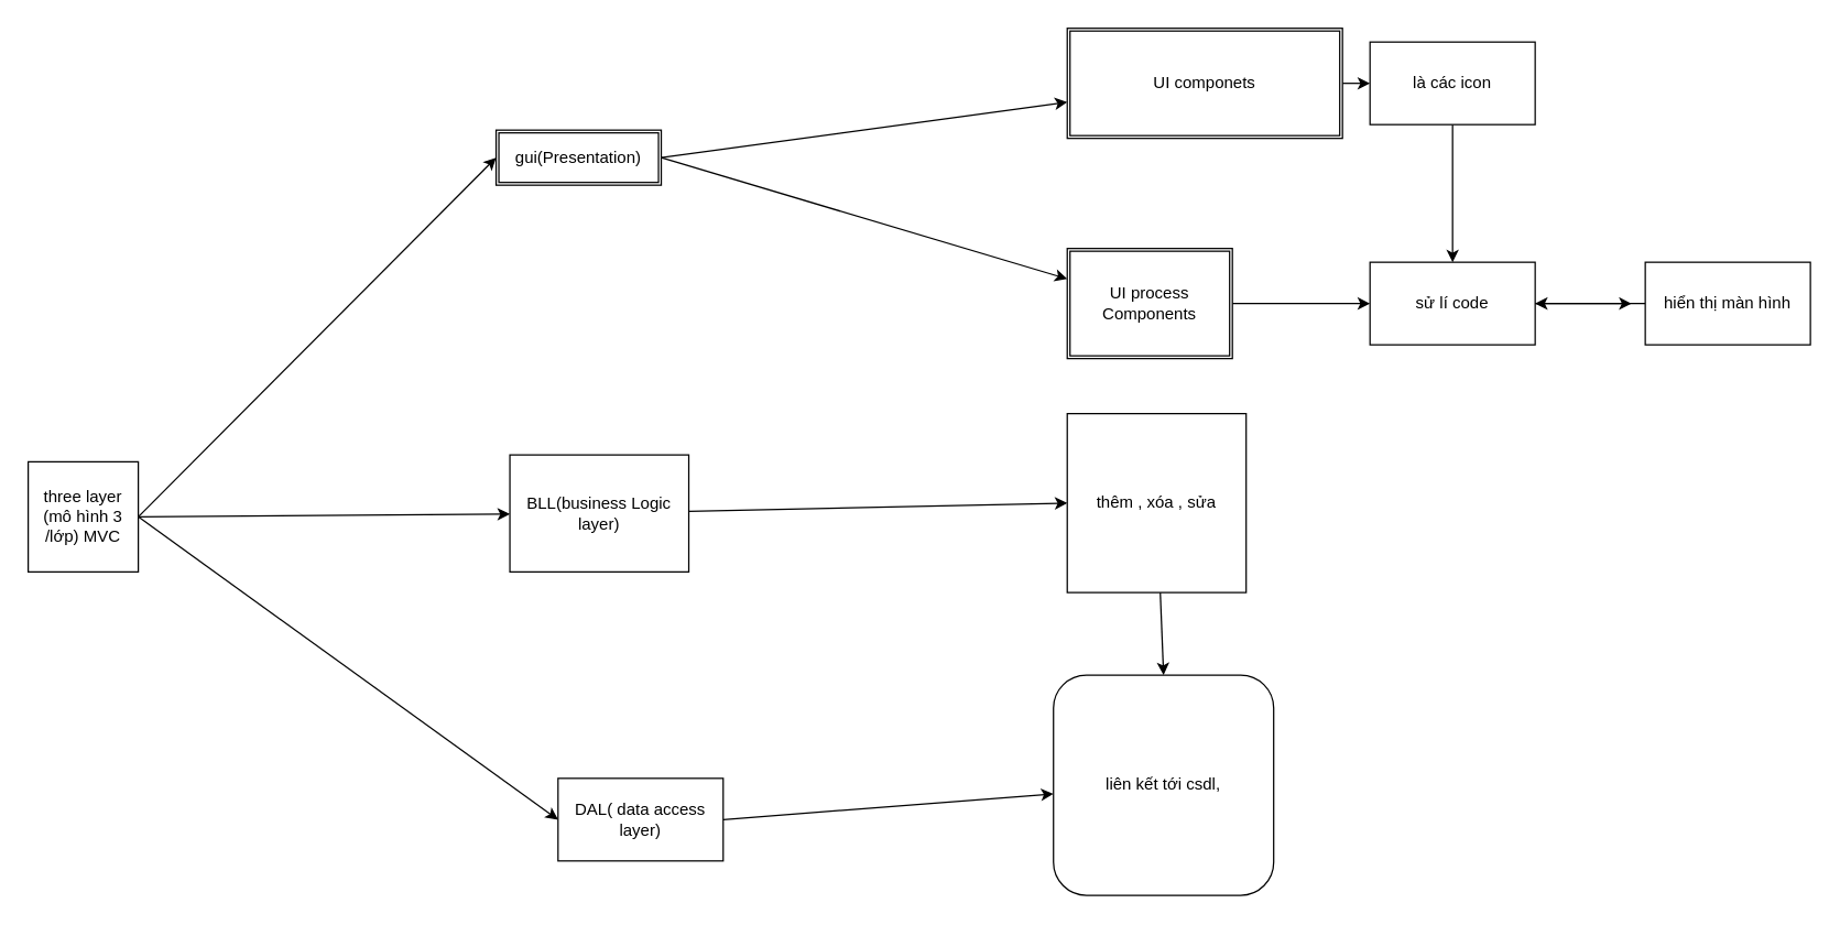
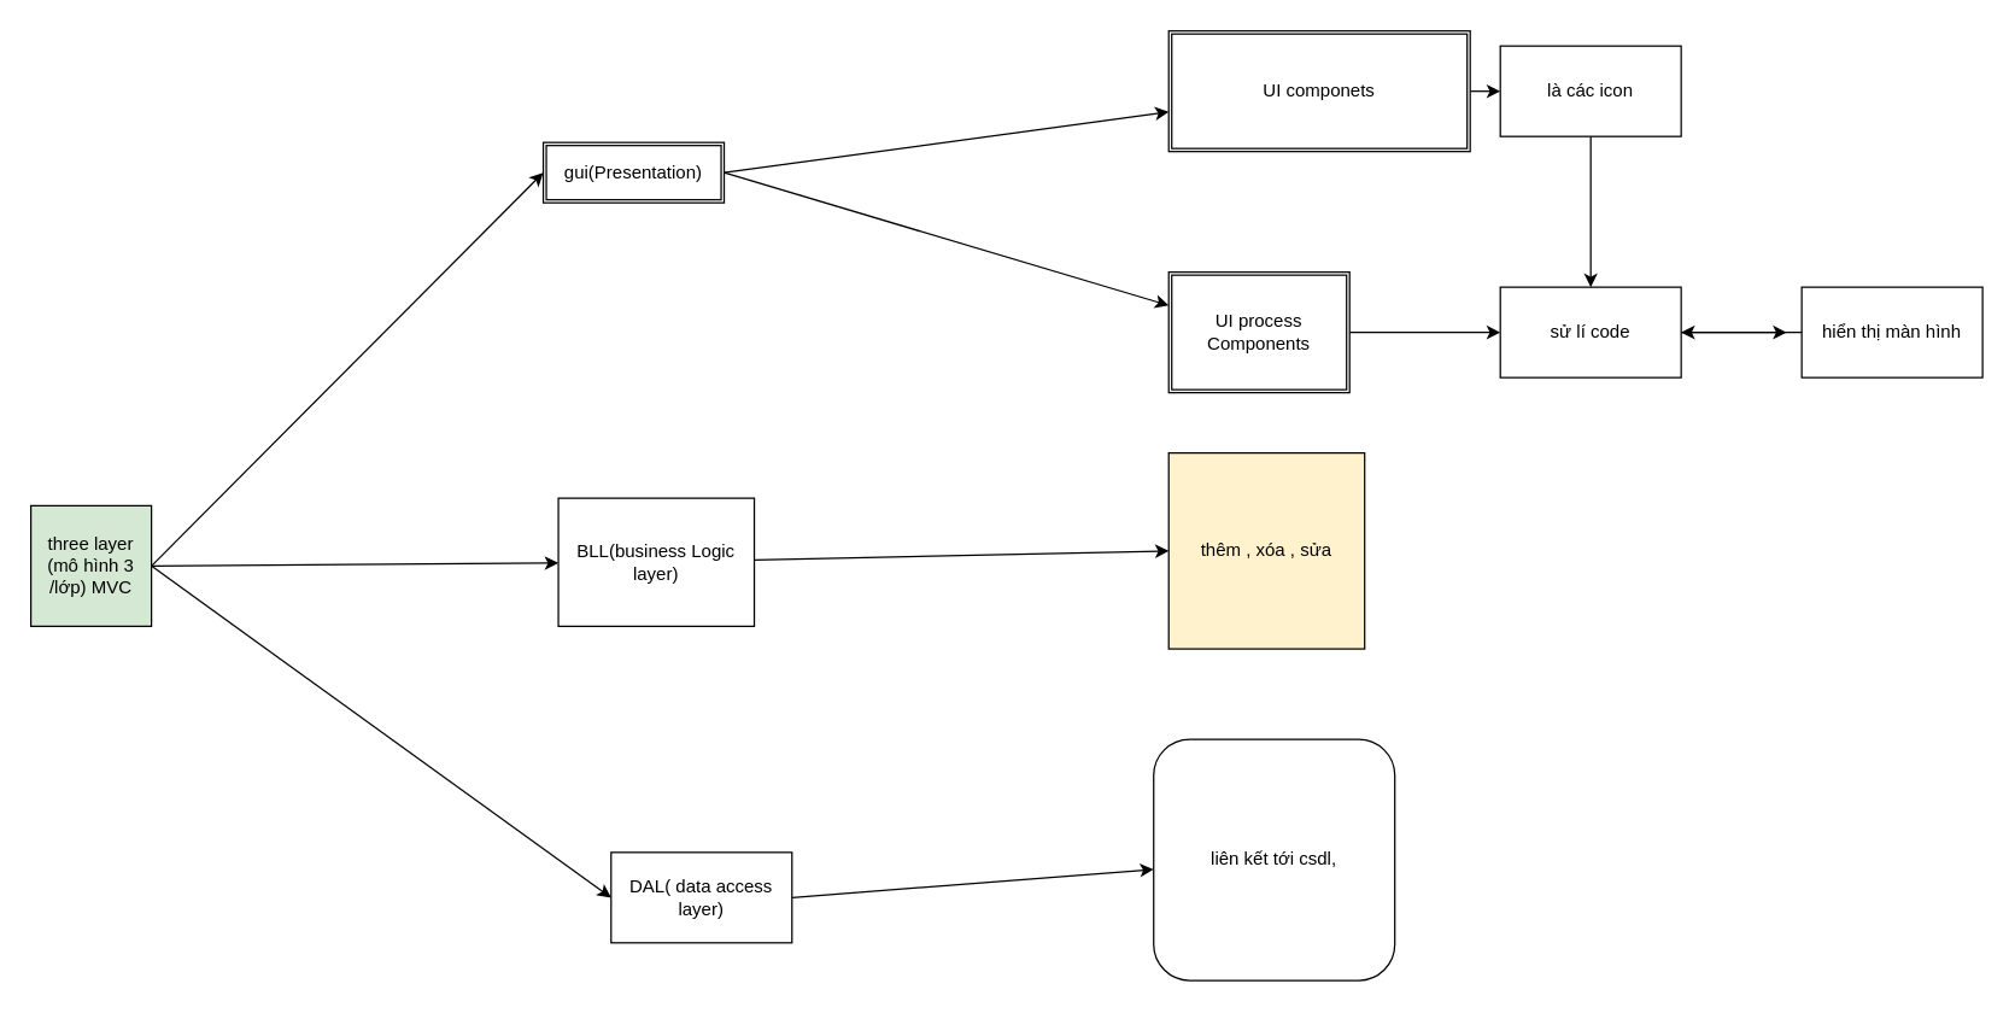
- <mxCell id="25" value="thêm , xóa , sửa" style="whiteSpace=wrap;html=1;aspect=fixed;" parent="1" vertex="1"><mxGeometry x="775" y="300" width="130" height="130" as="geometry" /></mxCell>
+ <mxCell id="25" value="thêm , xóa , sửa" style="whiteSpace=wrap;html=1;aspect=fixed;fillColor=#fff2cc;" parent="1" vertex="1"><mxGeometry x="775" y="300" width="130" height="130" as="geometry" /></mxCell>
- <mxCell id="18" value="three layer&lt;br&gt;(mô hình 3 /lớp) MVC" style="whiteSpace=wrap;html=1;aspect=fixed;" parent="1" vertex="1"><mxGeometry x="20" y="335" width="80" height="80" as="geometry" /></mxCell>
+ <mxCell id="18" value="three layer&lt;br&gt;(mô hình 3 /lớp) MVC" style="whiteSpace=wrap;html=1;aspect=fixed;fillColor=#d5e8d4;" parent="1" vertex="1"><mxGeometry x="20" y="335" width="80" height="80" as="geometry" /></mxCell>
- <mxCell id="24" style="edgeStyle=none;rounded=0;orthogonalLoop=1;jettySize=auto;html=1;entryX=0.5;entryY=0;entryDx=0;entryDy=0;" parent="1" source="25" target="21" edge="1"><mxGeometry relative="1" as="geometry" /></mxCell>
